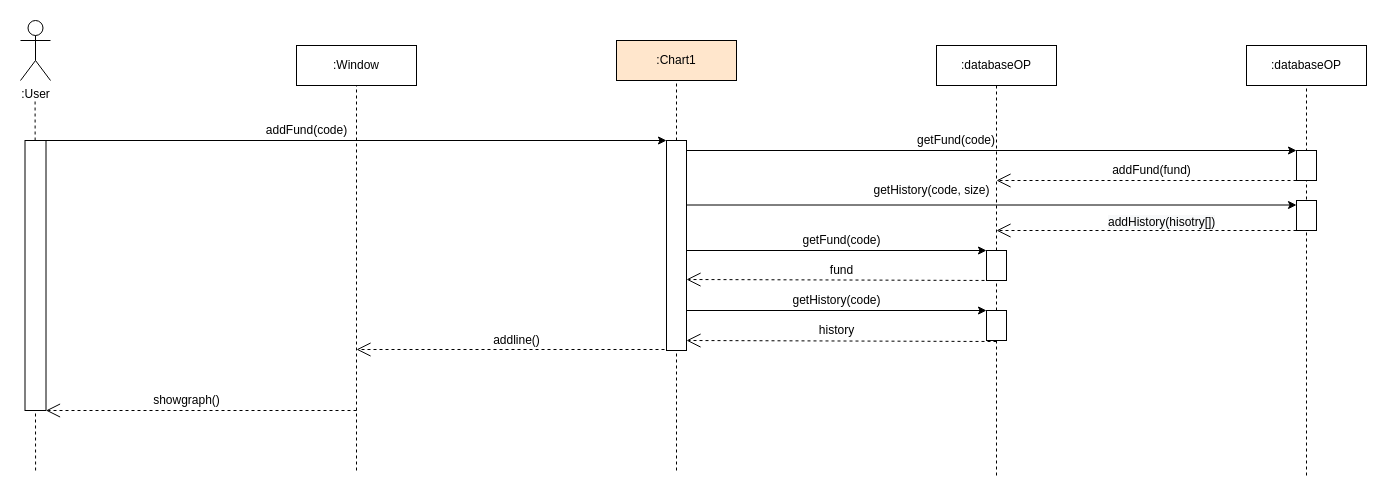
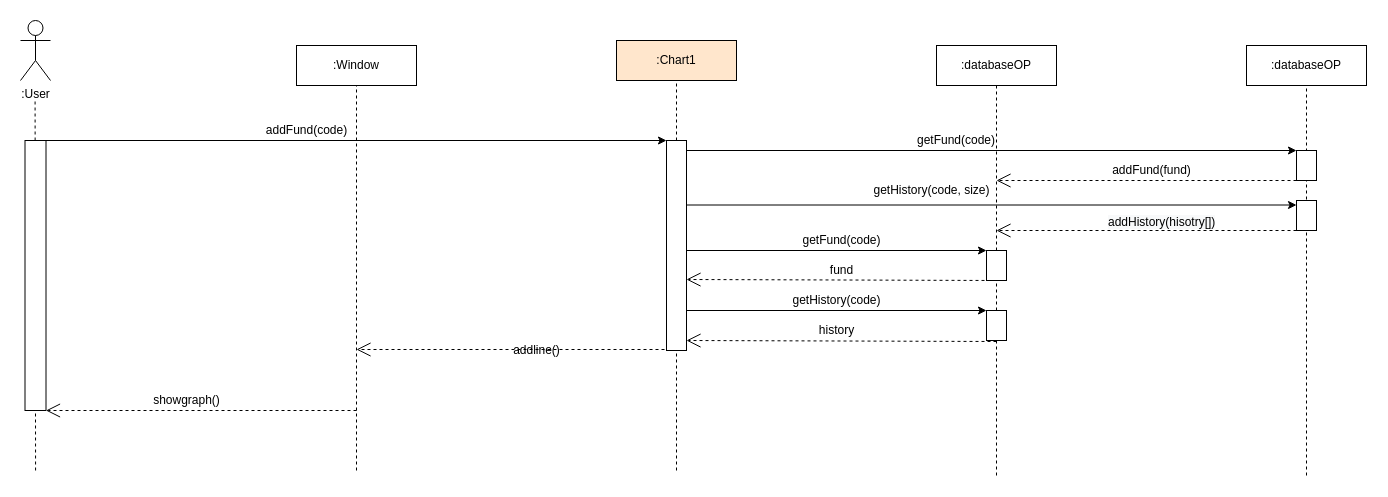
- <mxCell id="9" value="addline()" style="text;html=1;align=center;verticalAlign=middle;resizable=0;points=[];autosize=1;strokeColor=none;" vertex="1" parent="1"><mxGeometry x="486" y="330" width="60" height="20" as="geometry" /></mxCell>
+ <mxCell id="9" value="addline()" style="text;html=1;align=center;verticalAlign=middle;resizable=0;points=[];autosize=1;strokeColor=none;" vertex="1" parent="1"><mxGeometry x="506" y="340" width="60" height="20" as="geometry" /></mxCell>
